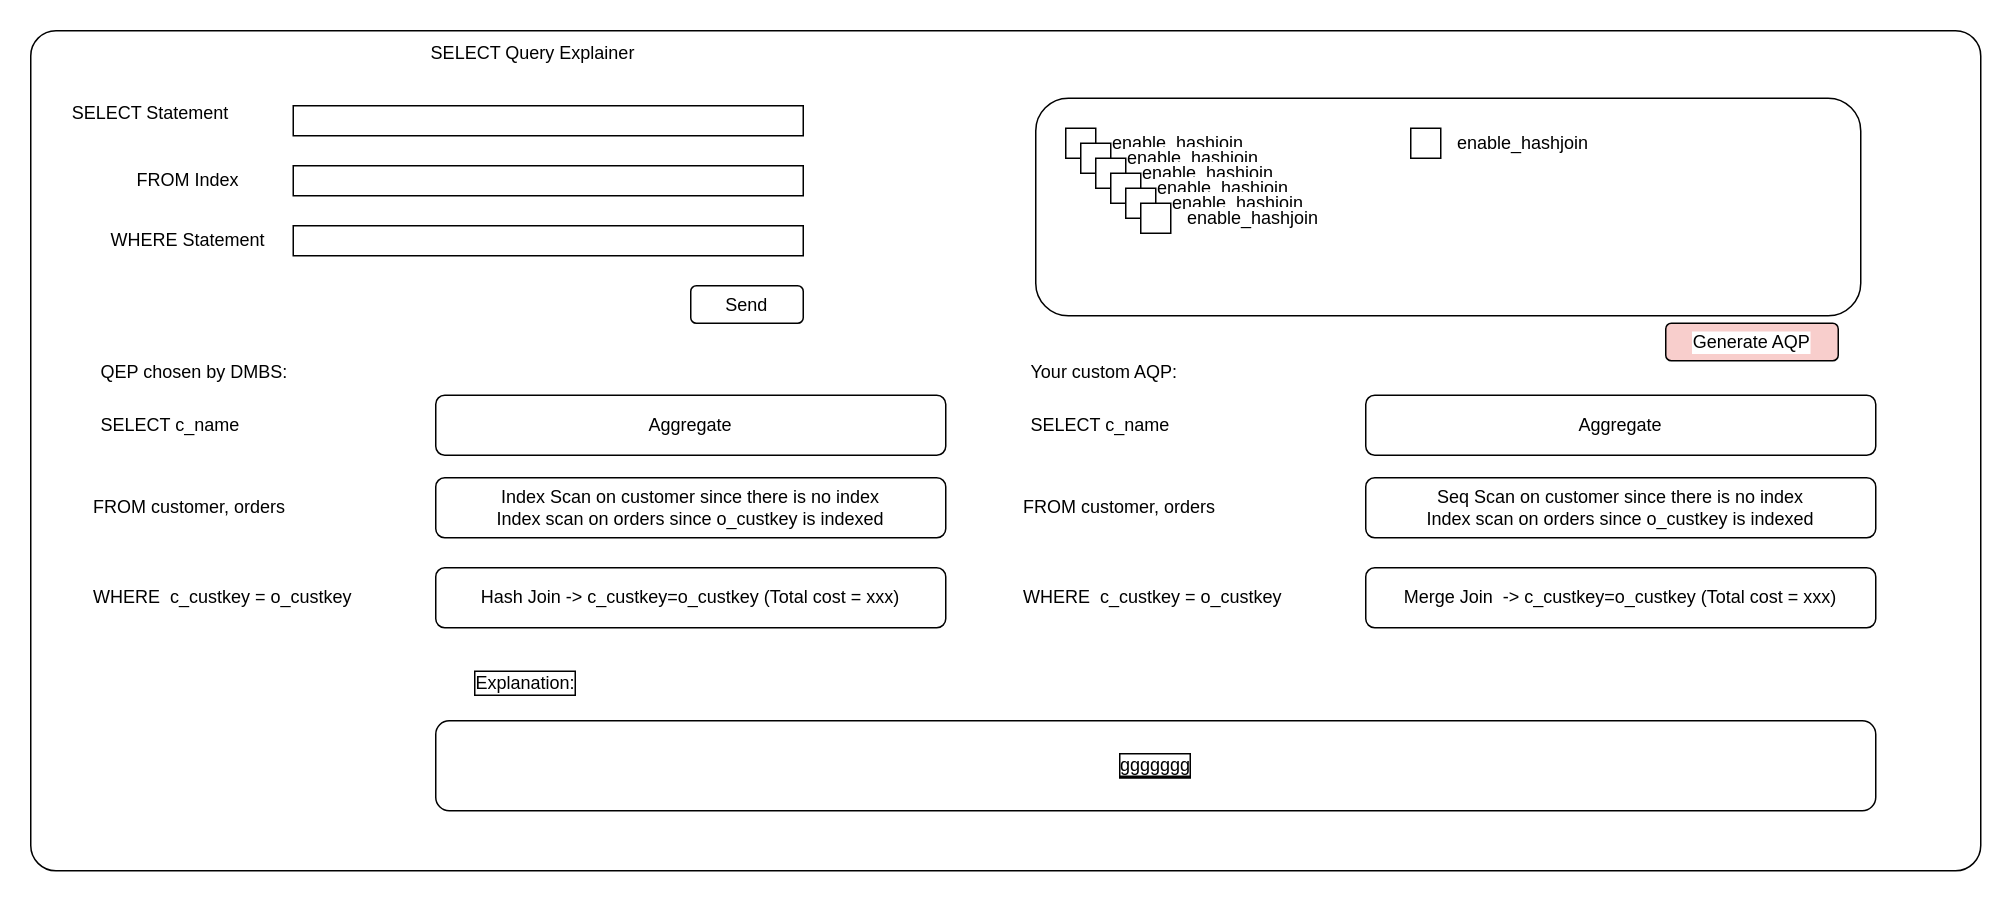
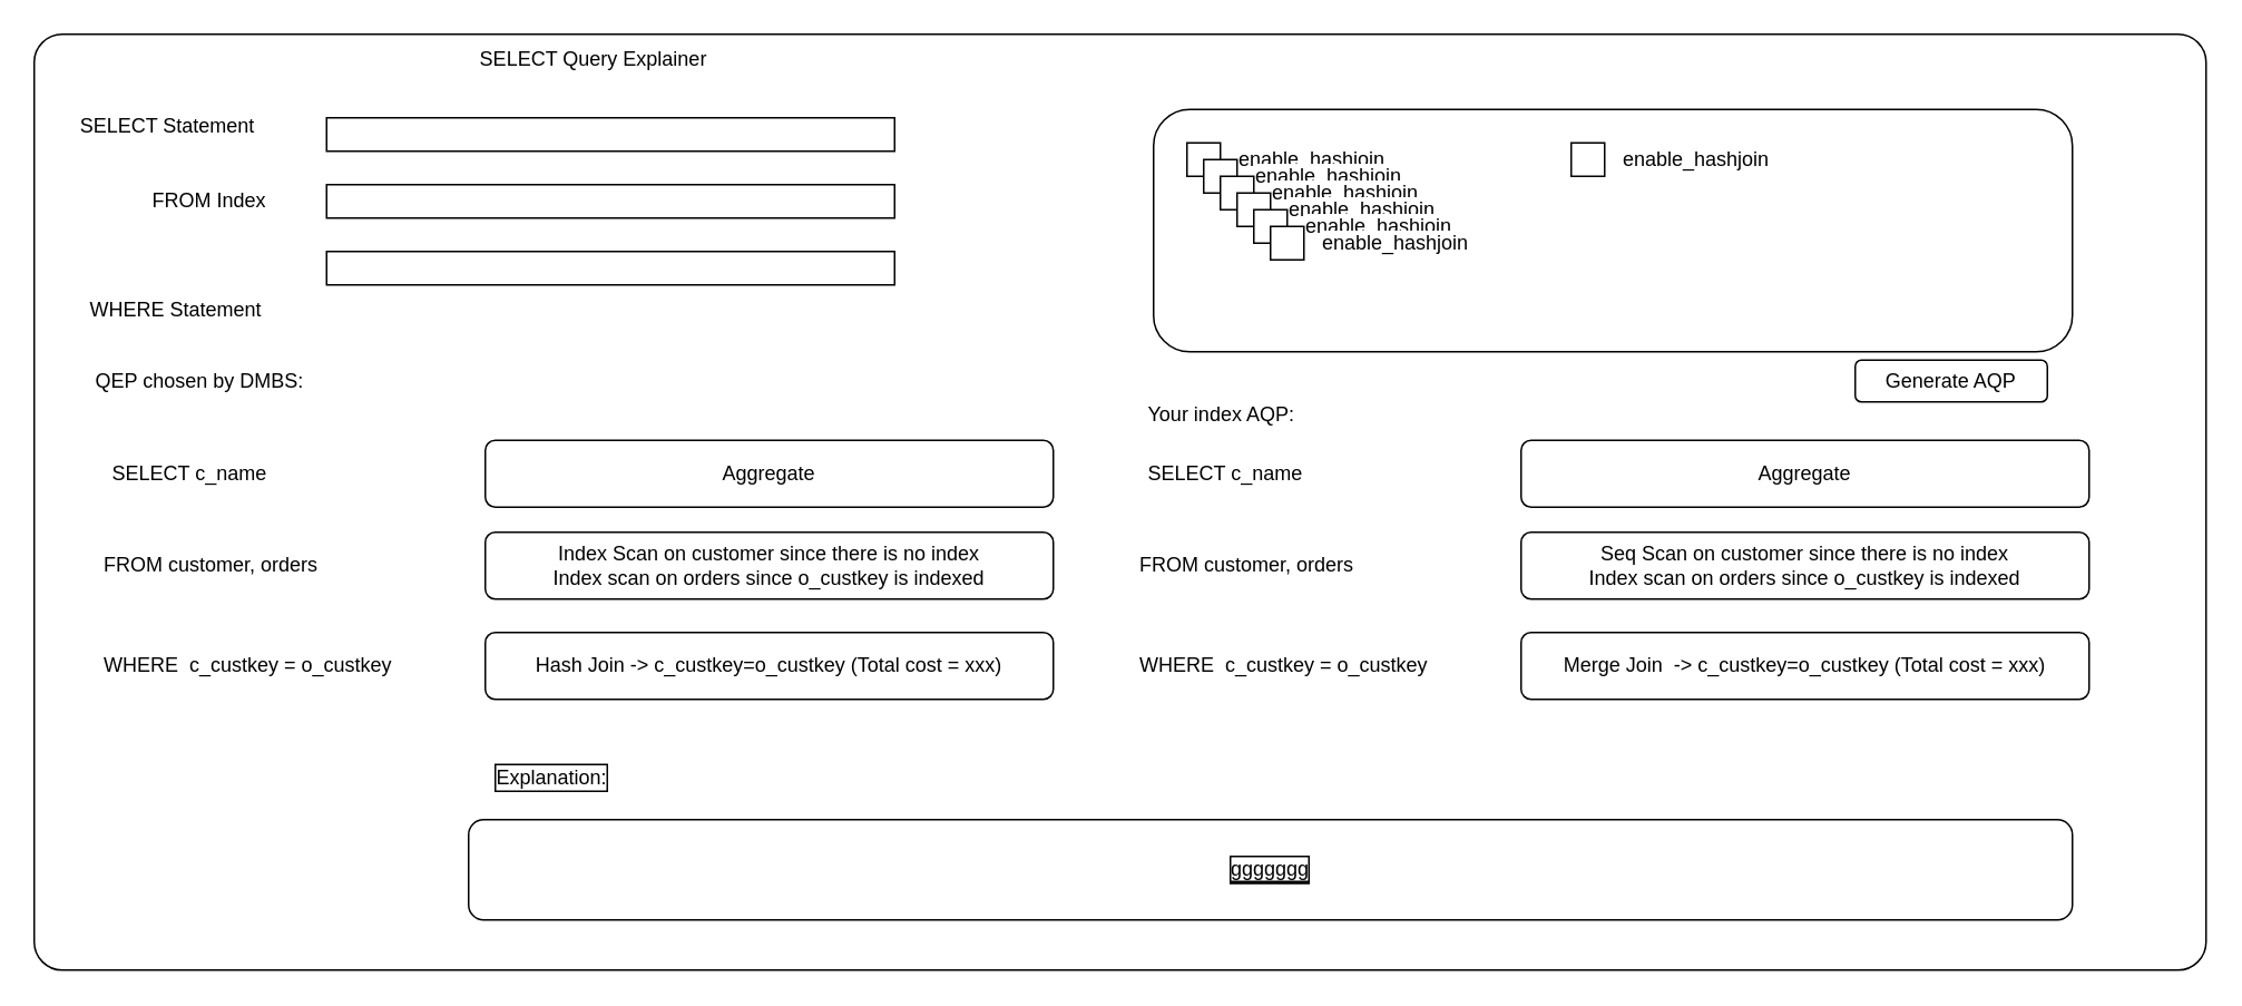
- <mxCell id="9" value="WHERE Statement" style="text;html=1;strokeColor=none;fillColor=none;align=center;verticalAlign=middle;whiteSpace=wrap;rounded=0;" vertex="1" parent="1"><mxGeometry x="60" y="145" width="130" height="30" as="geometry" /></mxCell>
+ <mxCell id="9" value="WHERE Statement" style="text;html=1;strokeColor=none;fillColor=none;align=center;verticalAlign=middle;whiteSpace=wrap;rounded=0;" vertex="1" parent="1"><mxGeometry x="40" y="170" width="130" height="30" as="geometry" /></mxCell>
- <mxCell id="17" value="Send" style="rounded=1;whiteSpace=wrap;html=1;labelBackgroundColor=#FFFFFF;fontColor=#000000;fillColor=#FFFFFF;" vertex="1" parent="1"><mxGeometry x="460" y="190" width="75" height="25" as="geometry" /></mxCell>
- <mxCell id="28" value="Generate AQP" style="rounded=1;whiteSpace=wrap;html=1;labelBackgroundColor=#FFFFFF;fontColor=#000000;fillColor=#f8cecc;" vertex="1" parent="1"><mxGeometry x="1110" y="215" width="115" height="25" as="geometry" /></mxCell>
+ <mxCell id="28" value="Generate AQP" style="rounded=1;whiteSpace=wrap;html=1;labelBackgroundColor=#FFFFFF;fontColor=#000000;fillColor=#FFFFFF;" vertex="1" parent="1"><mxGeometry x="1110" y="215" width="115" height="25" as="geometry" /></mxCell>
- <mxCell id="11" value="QEP chosen by DMBS:" style="text;html=1;strokeColor=none;fillColor=none;align=left;verticalAlign=middle;whiteSpace=wrap;rounded=0;" vertex="1" parent="1"><mxGeometry x="65" y="233" width="130" height="30" as="geometry" /></mxCell>
+ <mxCell id="11" value="QEP chosen by DMBS:" style="text;html=1;strokeColor=none;fillColor=none;align=left;verticalAlign=middle;whiteSpace=wrap;rounded=0;" vertex="1" parent="1"><mxGeometry x="55" y="213" width="130" height="30" as="geometry" /></mxCell>
- <mxCell id="19" value="Your custom AQP:" style="text;html=1;strokeColor=none;fillColor=none;align=left;verticalAlign=middle;whiteSpace=wrap;rounded=0;" vertex="1" parent="1"><mxGeometry x="685" y="233" width="130" height="30" as="geometry" /></mxCell>
+ <mxCell id="19" value="Your index AQP:" style="text;html=1;strokeColor=none;fillColor=none;align=left;verticalAlign=middle;whiteSpace=wrap;rounded=0;" vertex="1" parent="1"><mxGeometry x="685" y="233" width="130" height="30" as="geometry" /></mxCell>
- <mxCell id="42" value="Explanation:" style="text;html=1;strokeColor=none;fillColor=none;align=center;verticalAlign=middle;whiteSpace=wrap;rounded=0;labelBackgroundColor=#FFFFFF;labelBorderColor=#000000;fontColor=#000000;" vertex="1" parent="1"><mxGeometry x="290" y="440" width="120" height="30" as="geometry" /></mxCell>
+ <mxCell id="42" value="Explanation:" style="text;html=1;strokeColor=none;fillColor=none;align=center;verticalAlign=middle;whiteSpace=wrap;rounded=0;labelBackgroundColor=#FFFFFF;labelBorderColor=#000000;fontColor=#000000;" vertex="1" parent="1"><mxGeometry x="270" y="450" width="120" height="30" as="geometry" /></mxCell>
- <mxCell id="41" value="&lt;span style=&quot;background-color: rgb(255 , 255 , 255)&quot;&gt;ggggggg&lt;/span&gt;" style="rounded=1;whiteSpace=wrap;html=1;labelBackgroundColor=#000000;labelBorderColor=#000000;fontColor=#000000;fillColor=#FFFFFF;" vertex="1" parent="1"><mxGeometry x="290" y="480" width="960" height="60" as="geometry" /></mxCell>
+ <mxCell id="41" value="&lt;span style=&quot;background-color: rgb(255 , 255 , 255)&quot;&gt;ggggggg&lt;/span&gt;" style="rounded=1;whiteSpace=wrap;html=1;labelBackgroundColor=#000000;labelBorderColor=#000000;fontColor=#000000;fillColor=#FFFFFF;" vertex="1" parent="1"><mxGeometry x="280" y="490" width="960" height="60" as="geometry" /></mxCell>
